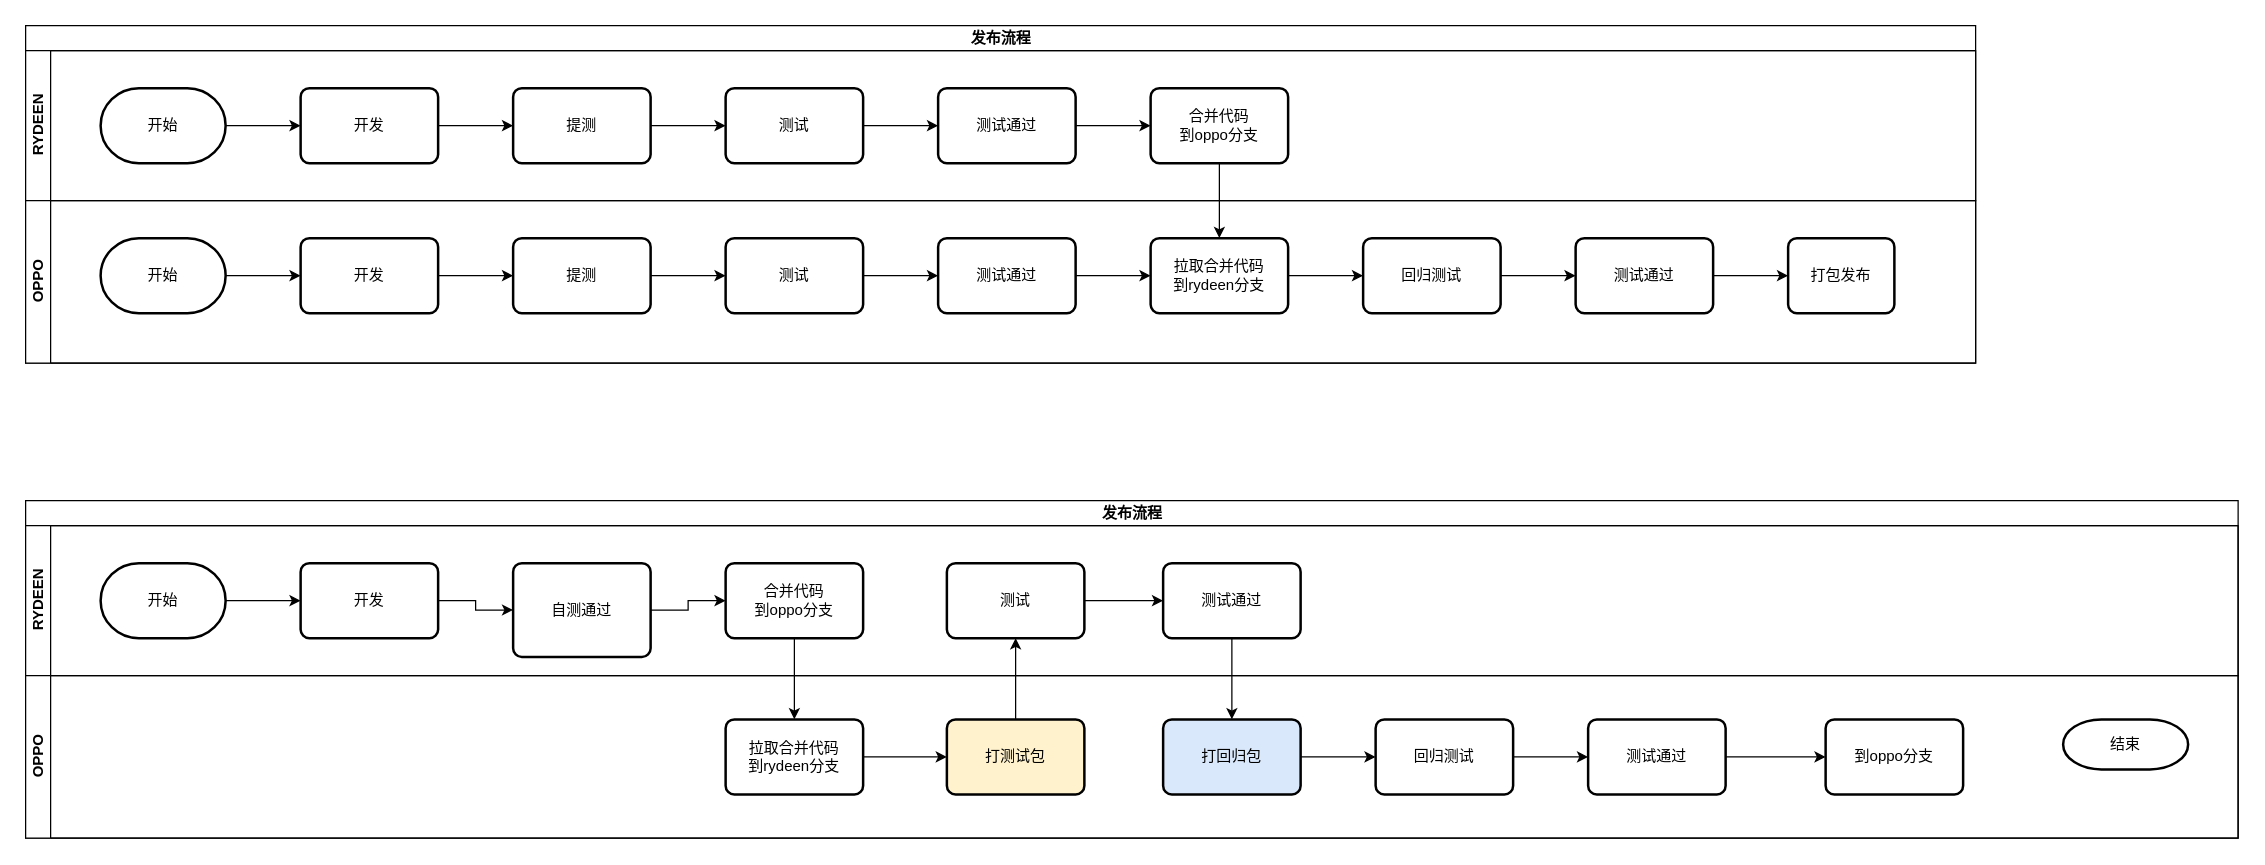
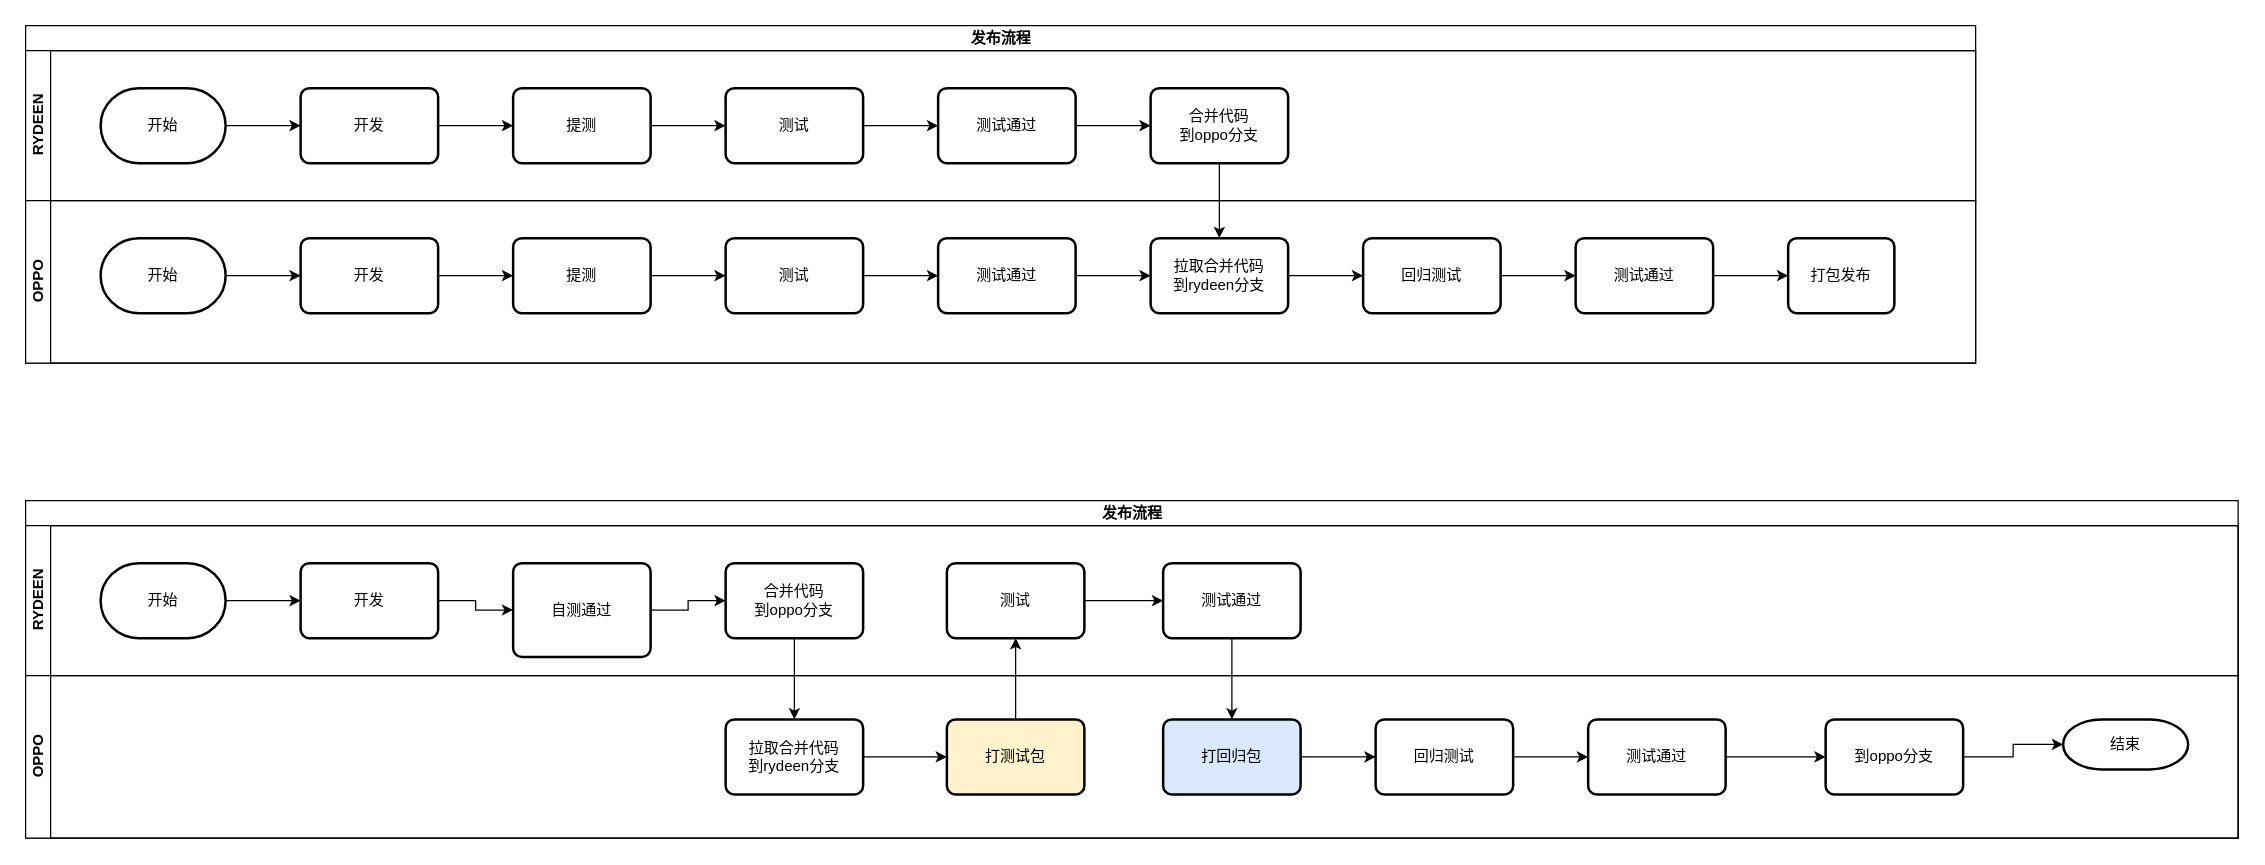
+ <mxCell id="56" value="" style="edgeStyle=orthogonalEdgeStyle;rounded=0;orthogonalLoop=1;jettySize=auto;html=1;" edge="1" parent="46" source="57" target="58"><mxGeometry relative="1" as="geometry" /></mxCell>
